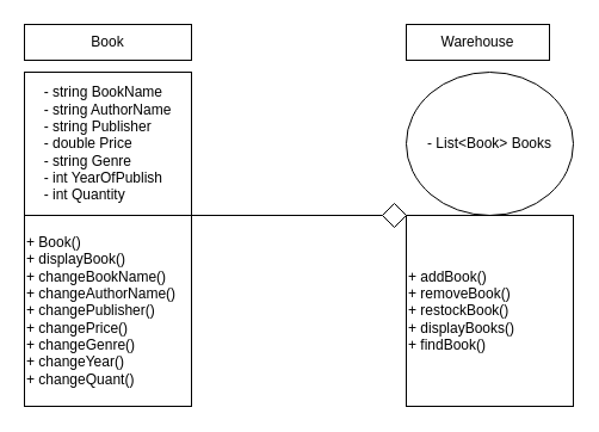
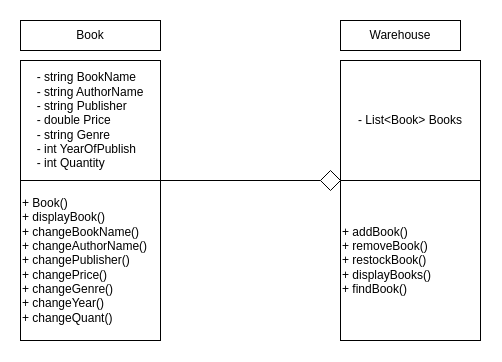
- <mxCell id="6" value="&lt;div style=&quot;text-align: left&quot;&gt;- List&amp;lt;Book&amp;gt; Books&lt;/div&gt;" style="ellipse;whiteSpace=wrap;html=1;" vertex="1" parent="1"><mxGeometry x="340" y="60" width="140" height="120" as="geometry" /></mxCell>
+ <mxCell id="6" value="&lt;div style=&quot;text-align: left&quot;&gt;- List&amp;lt;Book&amp;gt; Books&lt;/div&gt;" style="rounded=0;whiteSpace=wrap;html=1;" vertex="1" parent="1"><mxGeometry x="340" y="60" width="140" height="120" as="geometry" /></mxCell>
